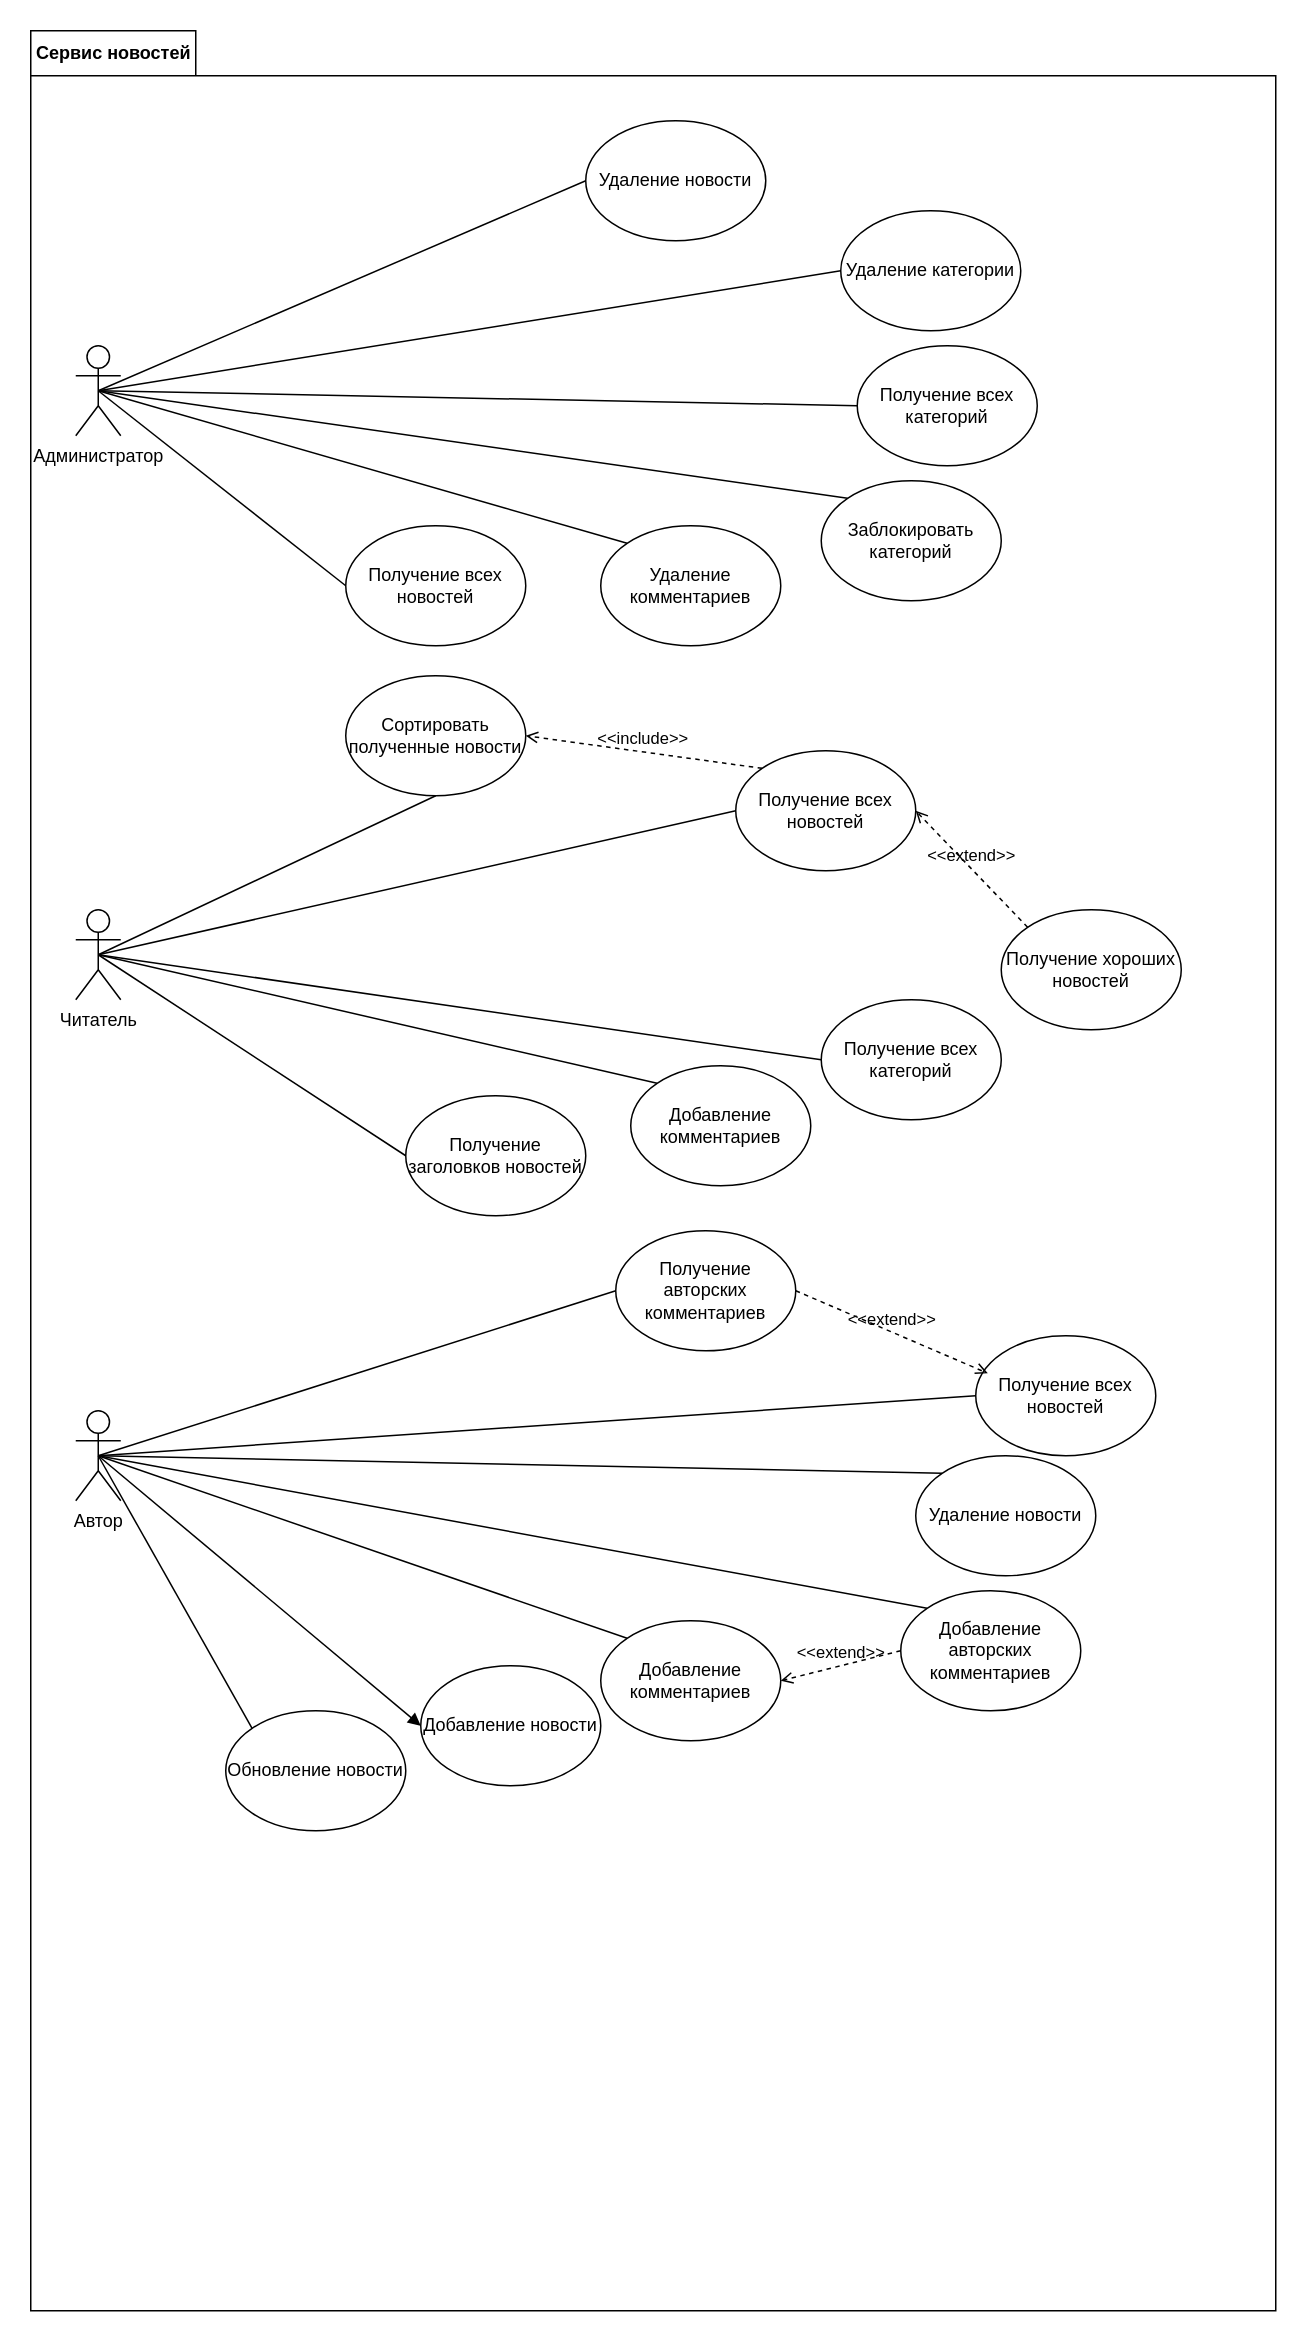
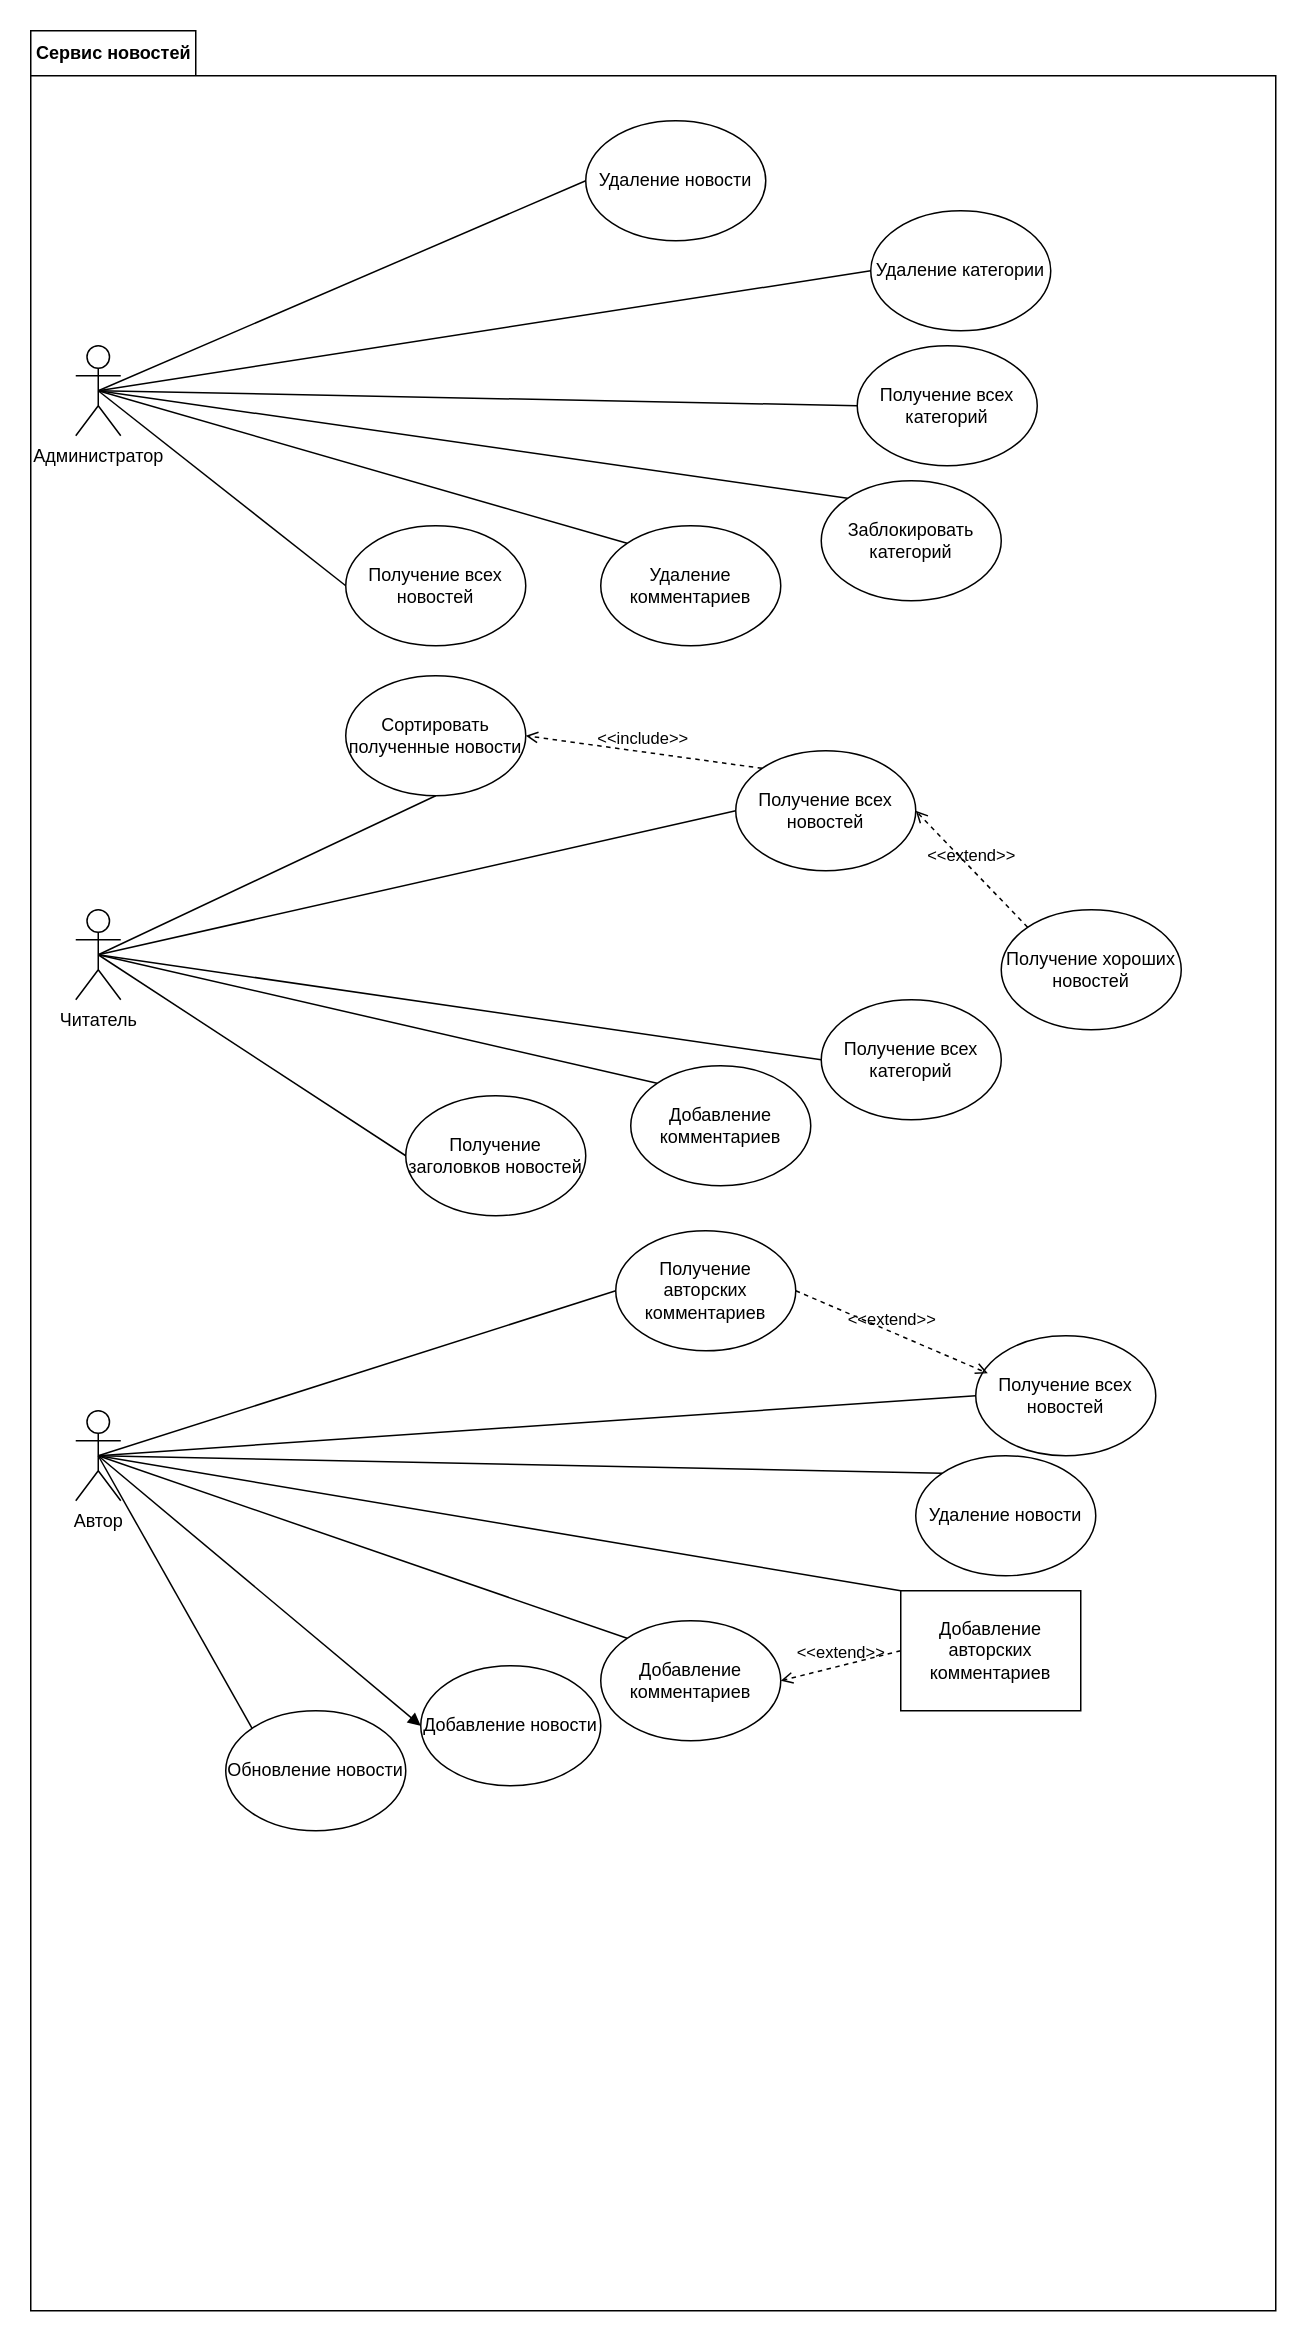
- <mxCell id="6" value="Удаление категории" style="ellipse;whiteSpace=wrap;html=1;" parent="2" vertex="1"><mxGeometry x="540" y="120" width="120" height="80" as="geometry" /></mxCell>
+ <mxCell id="6" value="Удаление категории" style="ellipse;whiteSpace=wrap;html=1;" parent="2" vertex="1"><mxGeometry x="560" y="120" width="120" height="80" as="geometry" /></mxCell>
- <mxCell id="39" value="Добавление авторских комментариев" style="ellipse;whiteSpace=wrap;html=1;" vertex="1" parent="2"><mxGeometry x="580" y="1040" width="120" height="80" as="geometry" /></mxCell>
+ <mxCell id="39" value="Добавление авторских комментариев" style="whiteSpace=wrap;html=1;rounded=0;" vertex="1" parent="2"><mxGeometry x="580" y="1040" width="120" height="80" as="geometry" /></mxCell>
